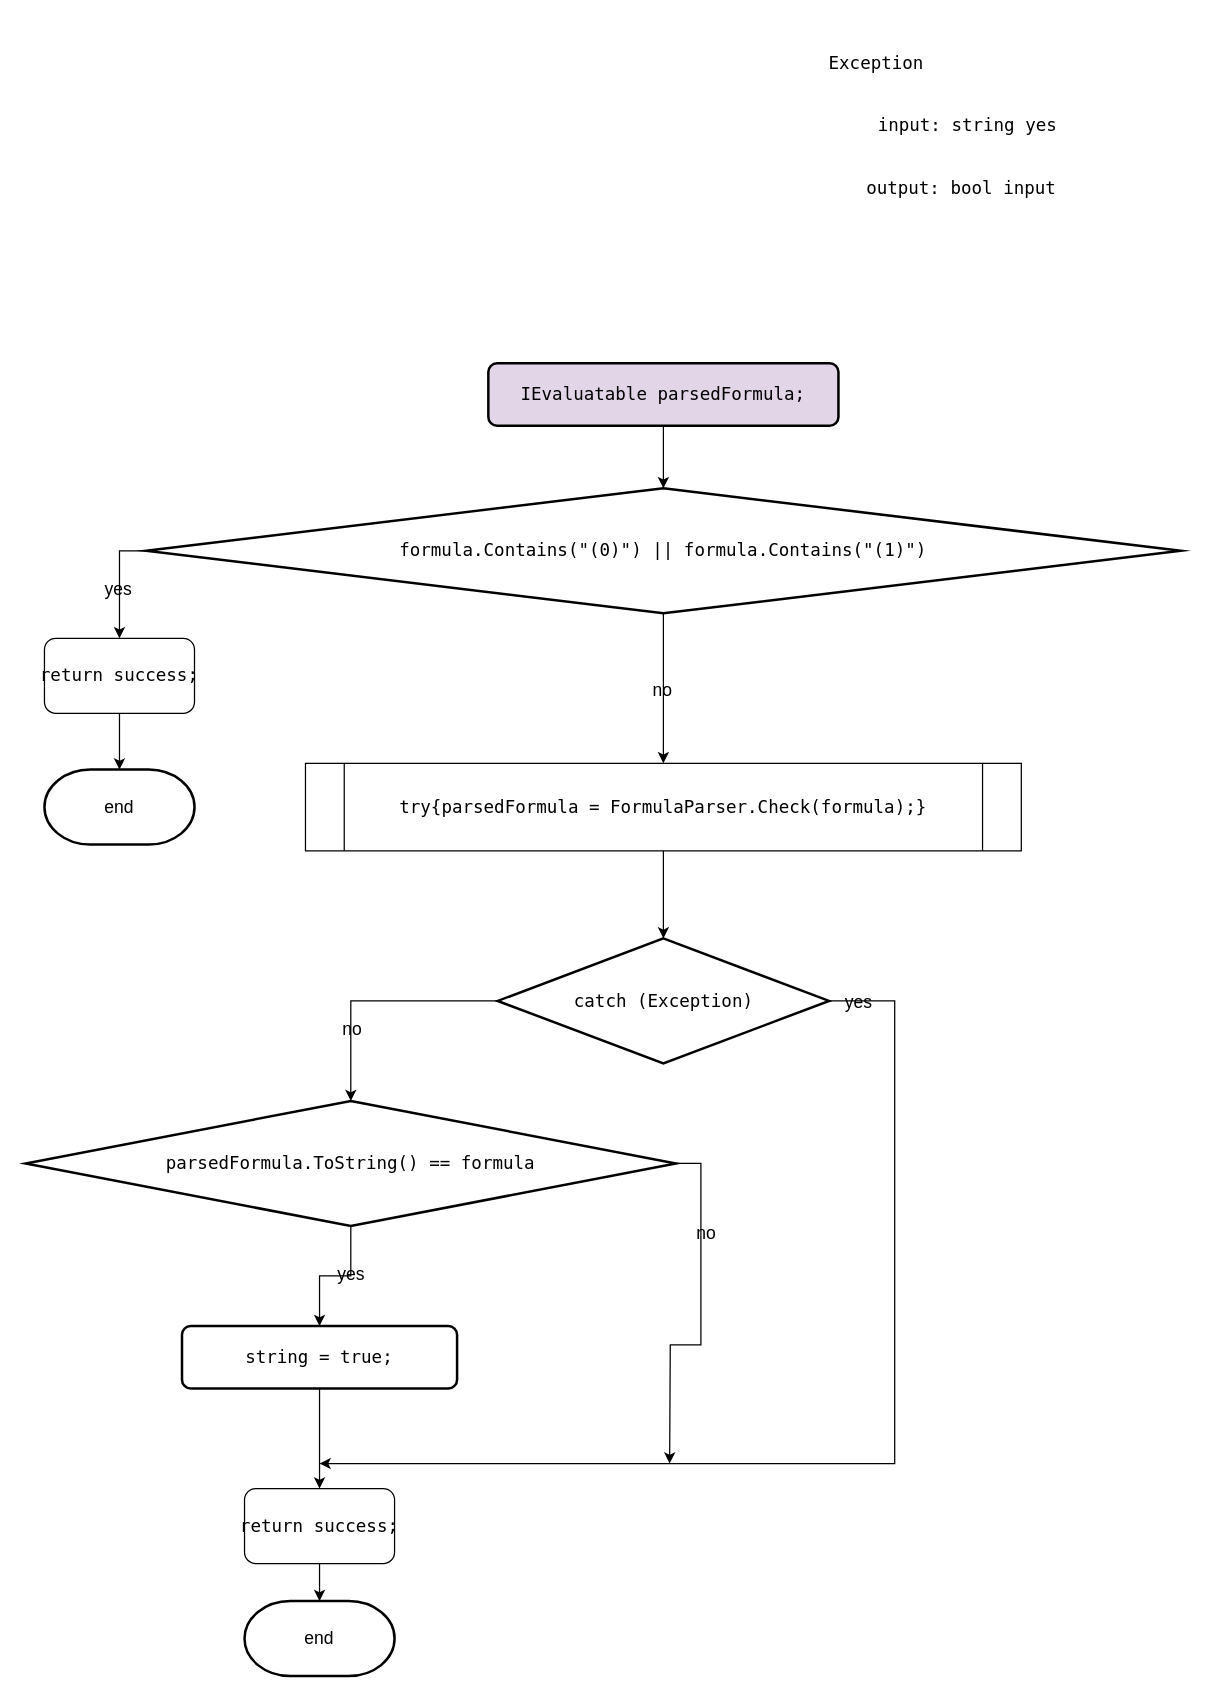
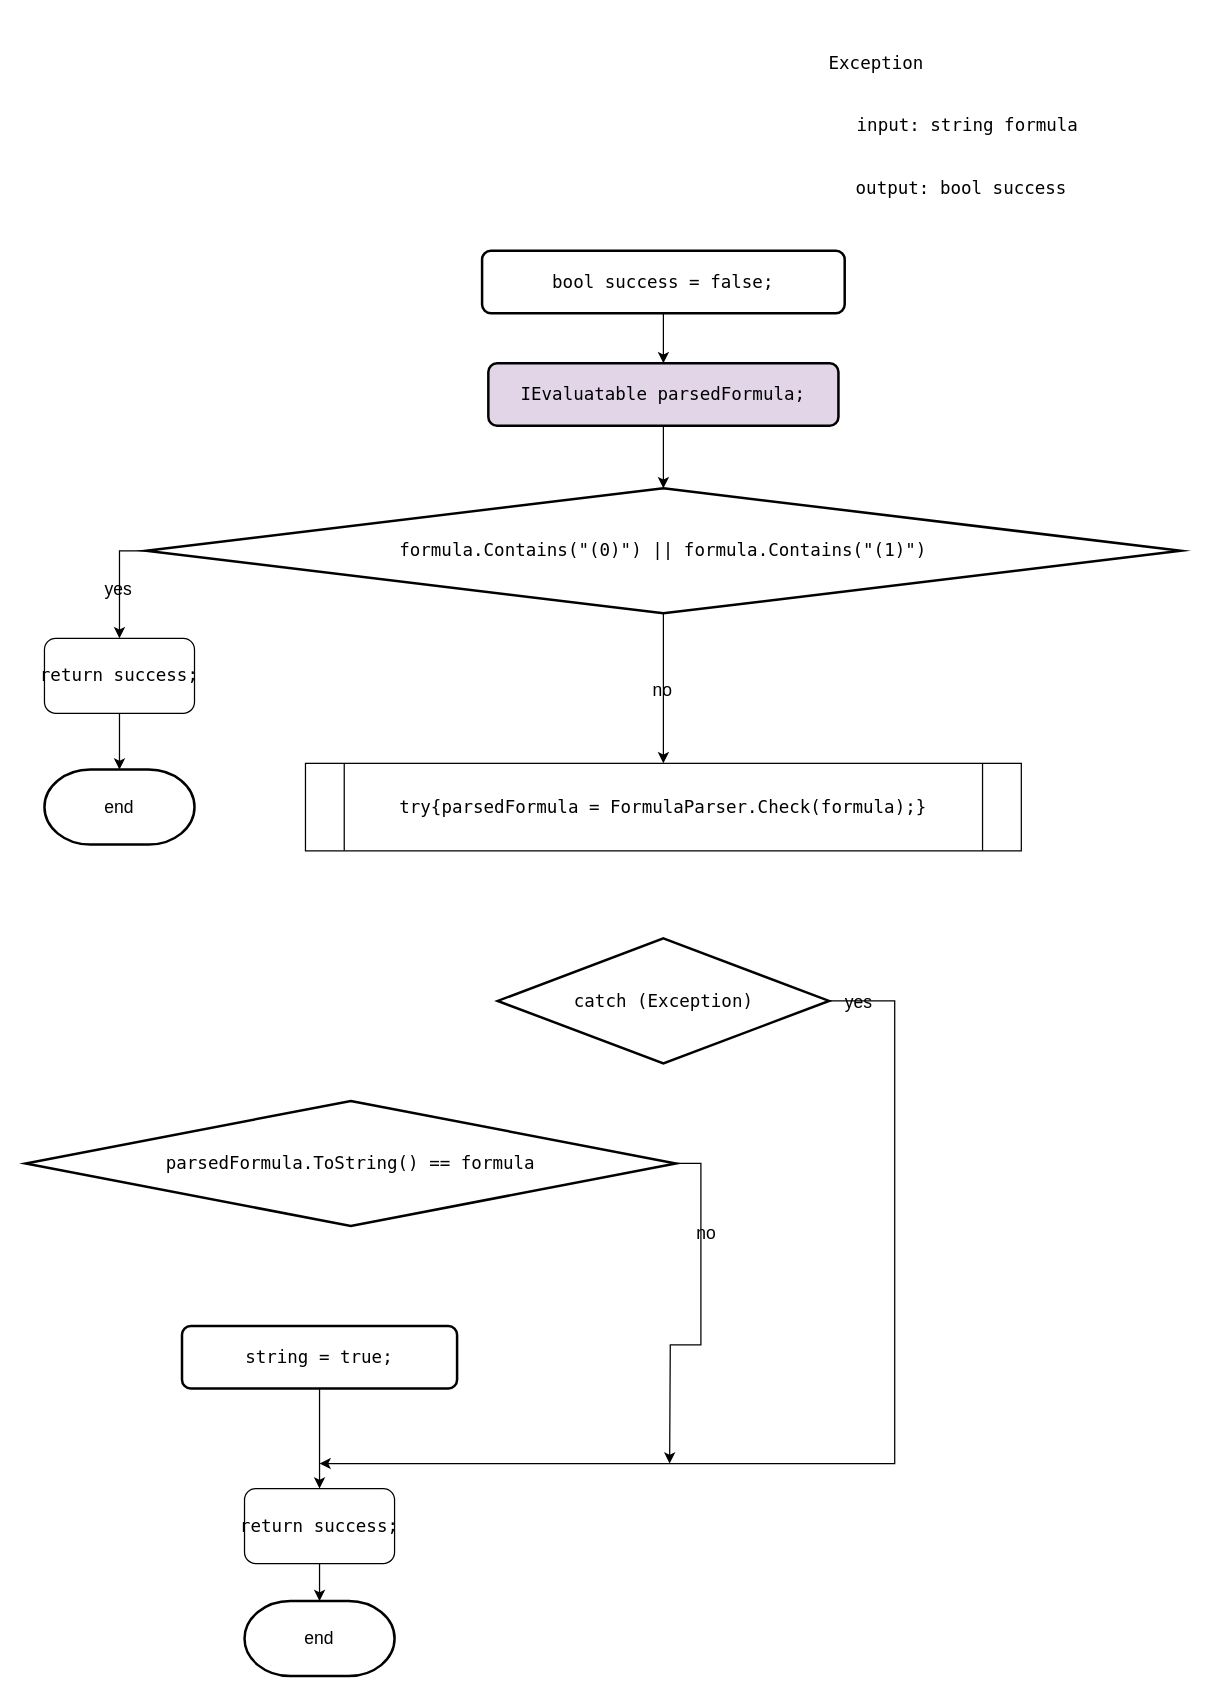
- <mxCell id="5" value="&lt;pre style=&quot;font-family: &amp;quot;JetBrains Mono&amp;quot;, monospace;&quot;&gt;input: string &lt;span style=&quot;white-space-collapse: collapse;&quot;&gt;yes&lt;/span&gt;&lt;/pre&gt;" style="text;html=1;align=center;verticalAlign=middle;resizable=0;points=[];autosize=1;strokeColor=none;fillColor=none;fontSize=14;labelBackgroundColor=none;fontColor=#000000;" parent="1" vertex="1"><mxGeometry x="677.5" y="70" width="190" height="60" as="geometry" /></mxCell>
+ <mxCell id="5" value="&lt;pre style=&quot;font-family: &amp;quot;JetBrains Mono&amp;quot;, monospace;&quot;&gt;input: string &lt;span style=&quot;white-space-collapse: collapse;&quot;&gt;formula&lt;/span&gt;&lt;/pre&gt;" style="text;html=1;align=center;verticalAlign=middle;resizable=0;points=[];autosize=1;strokeColor=none;fillColor=none;fontSize=14;labelBackgroundColor=none;fontColor=#000000;" parent="1" vertex="1"><mxGeometry x="677.5" y="70" width="190" height="60" as="geometry" /></mxCell>
- <mxCell id="6" value="&lt;pre style=&quot;font-family: &amp;quot;JetBrains Mono&amp;quot;, monospace;&quot;&gt;output: bool &lt;span style=&quot;white-space-collapse: collapse;&quot;&gt;input&lt;/span&gt;&lt;/pre&gt;" style="text;html=1;align=center;verticalAlign=middle;resizable=0;points=[];autosize=1;strokeColor=none;fillColor=none;fontSize=14;labelBackgroundColor=none;fontColor=#000000;" parent="1" vertex="1"><mxGeometry x="677.5" y="120" width="180" height="60" as="geometry" /></mxCell>
+ <mxCell id="6" value="&lt;pre style=&quot;font-family: &amp;quot;JetBrains Mono&amp;quot;, monospace;&quot;&gt;output: bool &lt;span style=&quot;white-space-collapse: collapse;&quot;&gt;success&lt;/span&gt;&lt;/pre&gt;" style="text;html=1;align=center;verticalAlign=middle;resizable=0;points=[];autosize=1;strokeColor=none;fillColor=none;fontSize=14;labelBackgroundColor=none;fontColor=#000000;" parent="1" vertex="1"><mxGeometry x="677.5" y="120" width="180" height="60" as="geometry" /></mxCell>
+ <mxCell id="4" value="&lt;div style=&quot;&quot;&gt;&lt;pre style=&quot;font-family: &amp;quot;JetBrains Mono&amp;quot;, monospace;&quot;&gt;&lt;pre style=&quot;font-family: &amp;quot;JetBrains Mono&amp;quot;, monospace;&quot;&gt;&lt;pre style=&quot;font-family: &amp;quot;JetBrains Mono&amp;quot;, monospace;&quot;&gt;&lt;pre style=&quot;font-family: &amp;quot;JetBrains Mono&amp;quot;, monospace;&quot;&gt;&lt;pre style=&quot;font-family: &amp;quot;JetBrains Mono&amp;quot;, monospace;&quot;&gt;&lt;pre style=&quot;font-family: &amp;quot;JetBrains Mono&amp;quot;, monospace;&quot;&gt;&lt;div&gt;&lt;pre style=&quot;font-family: &amp;quot;JetBrains Mono&amp;quot;, monospace;&quot;&gt;&lt;span style=&quot;&quot;&gt;bool &lt;/span&gt;&lt;span style=&quot;&quot;&gt;success &lt;/span&gt;= &lt;span style=&quot;&quot;&gt;false&lt;/span&gt;;&lt;/pre&gt;&lt;/div&gt;&lt;/pre&gt;&lt;/pre&gt;&lt;/pre&gt;&lt;/pre&gt;&lt;/pre&gt;&lt;/pre&gt;&lt;/div&gt;" style="rounded=1;whiteSpace=wrap;html=1;absoluteArcSize=1;arcSize=14;strokeWidth=2;fontSize=14;labelBackgroundColor=none;fontColor=#000000;" parent="1" vertex="1"><mxGeometry x="385" y="200" width="290" height="50" as="geometry" /></mxCell>
+ <mxCell id="3" style="edgeStyle=orthogonalEdgeStyle;rounded=0;orthogonalLoop=1;jettySize=auto;html=1;exitX=0.5;exitY=1;exitDx=0;exitDy=0;entryX=0.5;entryY=0;entryDx=0;entryDy=0;fontSize=14;labelBackgroundColor=none;fontColor=#000000;" parent="1" source="4" target="8" edge="1"><mxGeometry relative="1" as="geometry" /></mxCell>
- <mxCell id="19" style="edgeStyle=orthogonalEdgeStyle;rounded=0;orthogonalLoop=1;jettySize=auto;html=1;exitX=0.5;exitY=1;exitDx=0;exitDy=0;entryX=0.5;entryY=0;entryDx=0;entryDy=0;entryPerimeter=0;fontSize=14;labelBackgroundColor=none;fontColor=#000000;" parent="1" source="15" target="18" edge="1"><mxGeometry relative="1" as="geometry" /></mxCell>
- <mxCell id="24" style="edgeStyle=orthogonalEdgeStyle;rounded=0;orthogonalLoop=1;jettySize=auto;html=1;exitX=0;exitY=0.5;exitDx=0;exitDy=0;exitPerimeter=0;entryX=0.5;entryY=0;entryDx=0;entryDy=0;entryPerimeter=0;fontSize=14;labelBackgroundColor=none;fontColor=#000000;" parent="1" source="18" target="23" edge="1"><mxGeometry relative="1" as="geometry" /></mxCell>
- <mxCell id="25" value="no" style="edgeLabel;html=1;align=center;verticalAlign=middle;resizable=0;points=[];fontSize=14;labelBackgroundColor=none;fontColor=#000000;" parent="24" vertex="1" connectable="0"><mxGeometry x="0.422" relative="1" as="geometry"><mxPoint as="offset" /></mxGeometry></mxCell>
- <mxCell id="21" style="edgeStyle=orthogonalEdgeStyle;rounded=0;orthogonalLoop=1;jettySize=auto;html=1;exitX=0.5;exitY=1;exitDx=0;exitDy=0;exitPerimeter=0;entryX=0.5;entryY=0;entryDx=0;entryDy=0;fontSize=14;labelBackgroundColor=none;fontColor=#000000;" parent="1" source="23" target="27" edge="1"><mxGeometry relative="1" as="geometry" /></mxCell>
- <mxCell id="22" value="yes" style="edgeLabel;html=1;align=center;verticalAlign=middle;resizable=0;points=[];fontSize=14;labelBackgroundColor=none;fontColor=#000000;" parent="21" vertex="1" connectable="0"><mxGeometry x="-0.283" y="-1" relative="1" as="geometry"><mxPoint as="offset" /></mxGeometry></mxCell>
